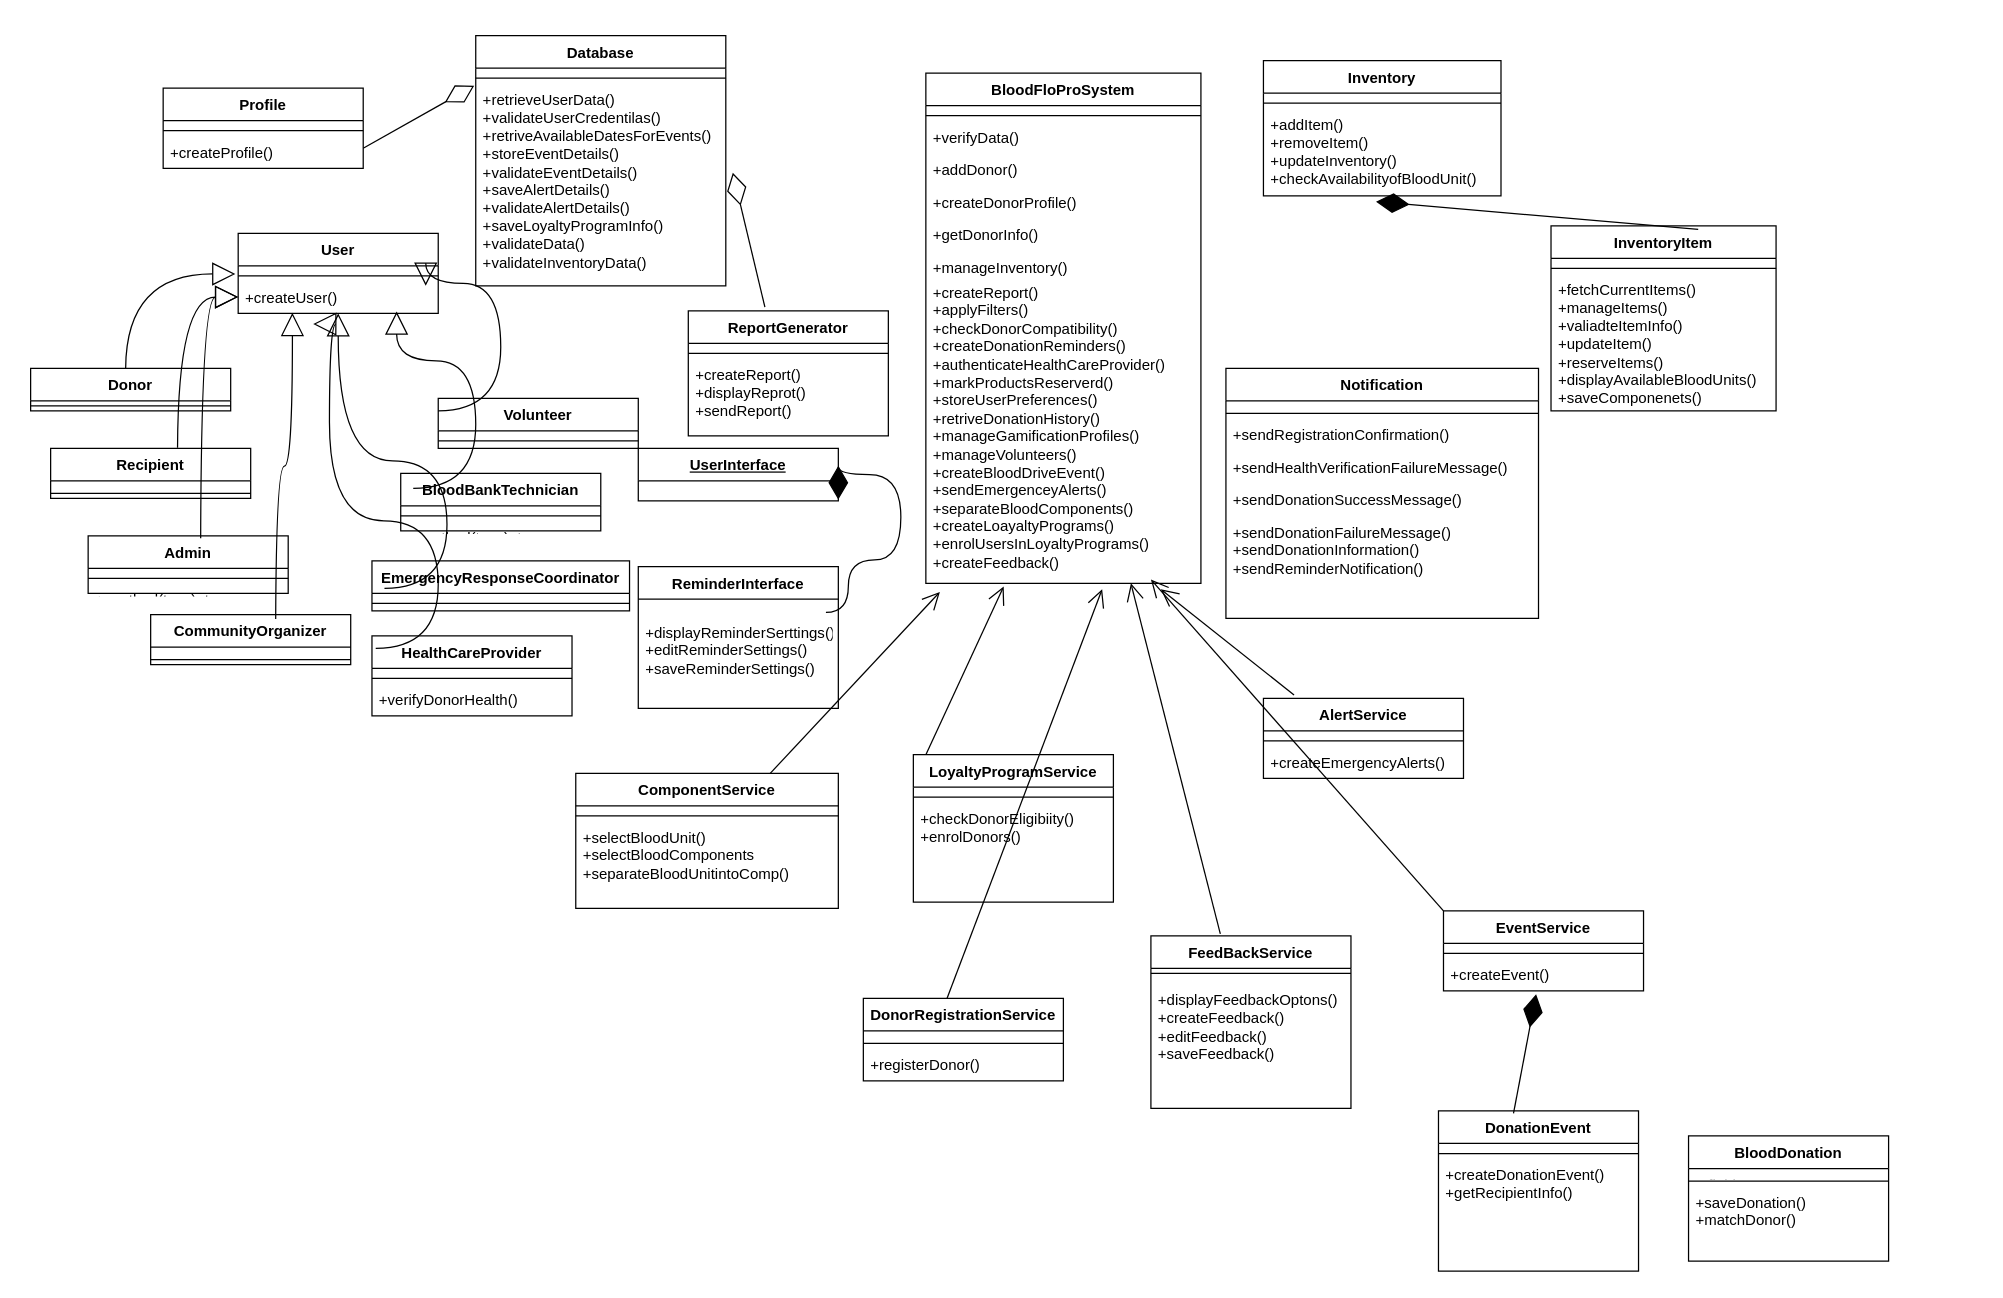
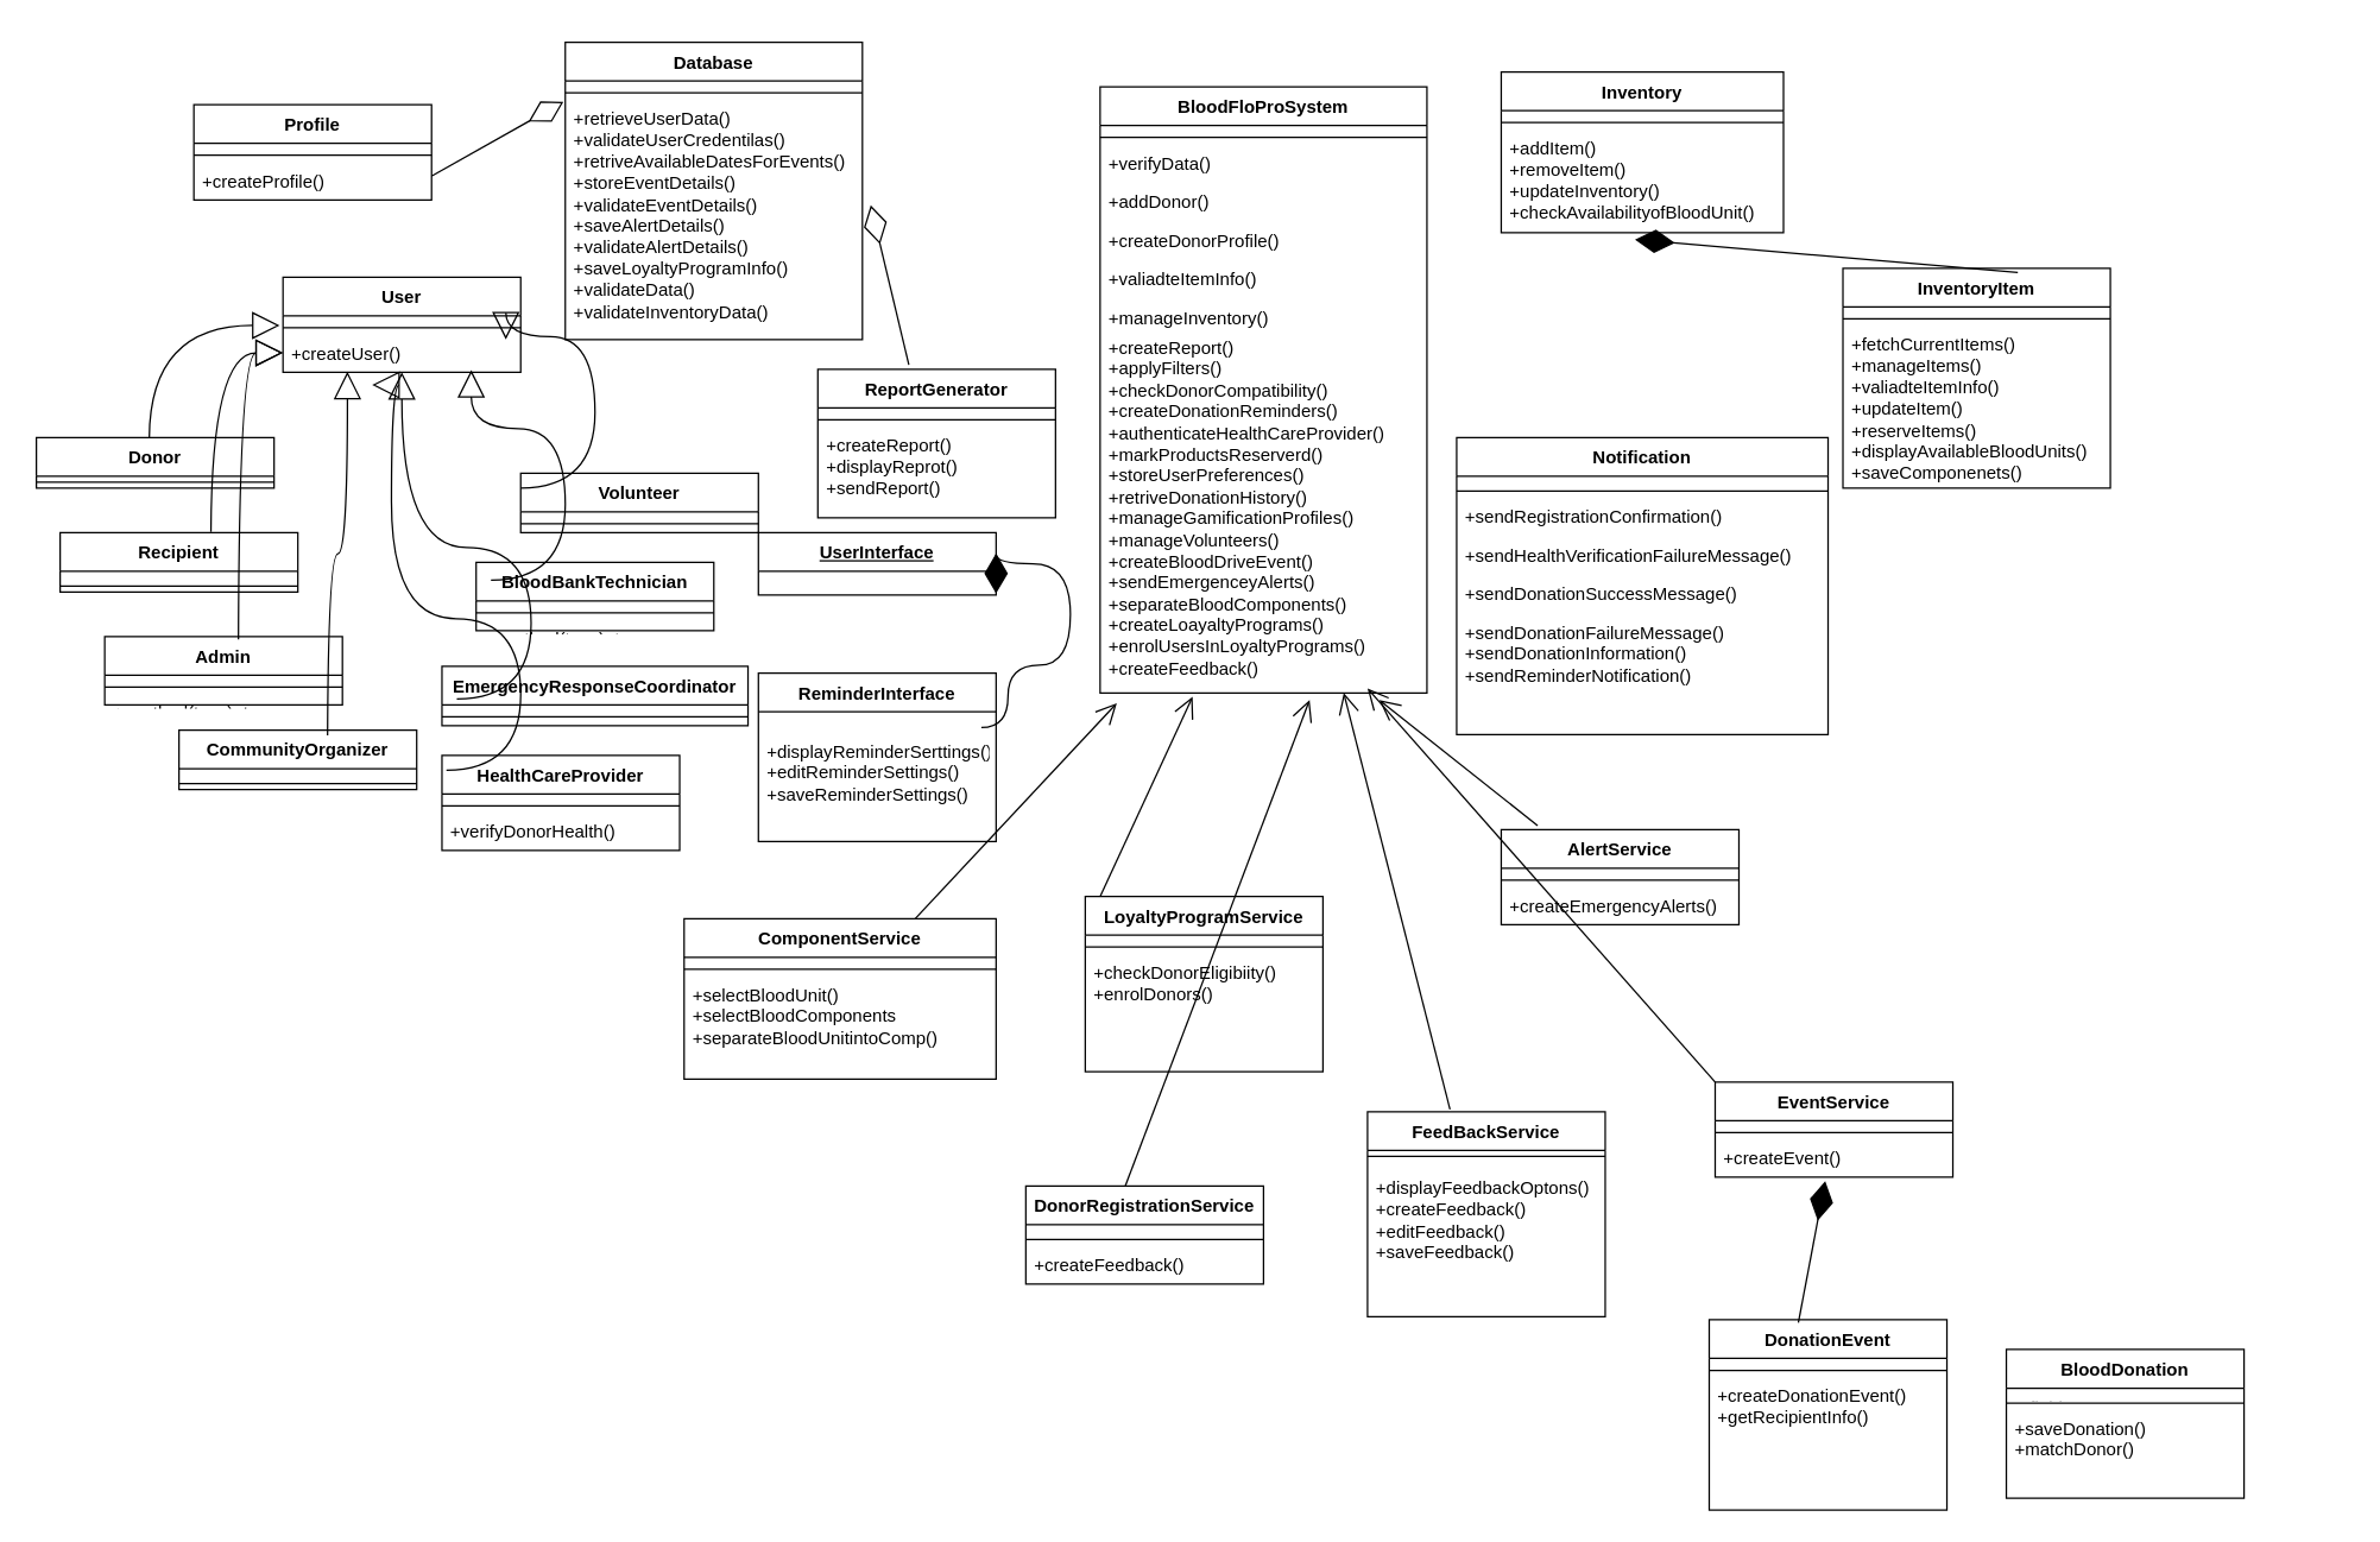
- <mxCell id="20" value="+getDonorInfo()&lt;div&gt;&lt;br/&gt;&lt;/div&gt;" style="text;strokeColor=none;fillColor=none;align=left;verticalAlign=top;spacingLeft=4;spacingRight=4;overflow=hidden;rotatable=0;points=[[0,0.5],[1,0.5]];portConstraint=eastwest;whiteSpace=wrap;html=1;" vertex="1" parent="14"><mxGeometry y="116" width="220" height="26" as="geometry" /></mxCell>
+ <mxCell id="20" value="+valiadteItemInfo()&lt;div&gt;&lt;br/&gt;&lt;/div&gt;" style="text;strokeColor=none;fillColor=none;align=left;verticalAlign=top;spacingLeft=4;spacingRight=4;overflow=hidden;rotatable=0;points=[[0,0.5],[1,0.5]];portConstraint=eastwest;whiteSpace=wrap;html=1;" vertex="1" parent="14"><mxGeometry y="116" width="220" height="26" as="geometry" /></mxCell>
- <mxCell id="50" value="+registerDonor()" style="text;strokeColor=none;fillColor=none;align=left;verticalAlign=top;spacingLeft=4;spacingRight=4;overflow=hidden;rotatable=0;points=[[0,0.5],[1,0.5]];portConstraint=eastwest;whiteSpace=wrap;html=1;" vertex="1" parent="47"><mxGeometry y="40" width="160" height="26" as="geometry" /></mxCell>
+ <mxCell id="50" value="+createFeedback()" style="text;strokeColor=none;fillColor=none;align=left;verticalAlign=top;spacingLeft=4;spacingRight=4;overflow=hidden;rotatable=0;points=[[0,0.5],[1,0.5]];portConstraint=eastwest;whiteSpace=wrap;html=1;" vertex="1" parent="47"><mxGeometry y="40" width="160" height="26" as="geometry" /></mxCell>
